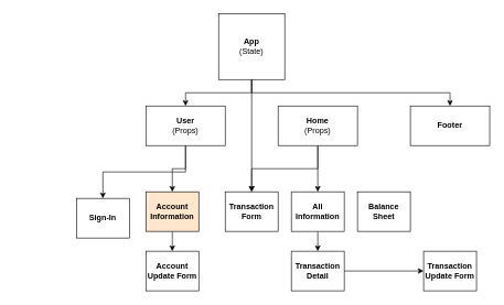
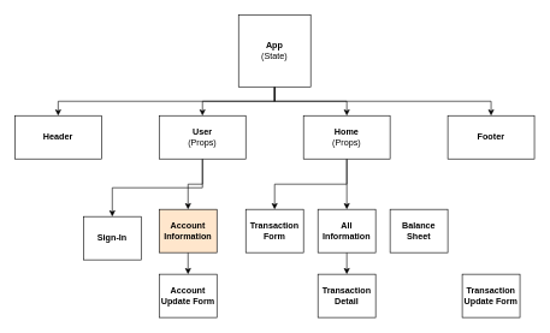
+ <mxCell id="2" style="edgeStyle=orthogonalEdgeStyle;rounded=0;orthogonalLoop=1;jettySize=auto;html=1;exitX=0.5;exitY=1;exitDx=0;exitDy=0;entryX=0.5;entryY=0;entryDx=0;entryDy=0;" edge="1" parent="1" source="6" target="7"><mxGeometry relative="1" as="geometry" /></mxCell>
+ <mxCell id="7" value="&lt;b&gt;Header&lt;/b&gt;" style="rounded=0;whiteSpace=wrap;html=1;" vertex="1" parent="1"><mxGeometry x="20" y="160" width="120" height="60" as="geometry" /></mxCell>
- <mxCell id="4" style="edgeStyle=orthogonalEdgeStyle;rounded=0;orthogonalLoop=1;jettySize=auto;html=1;exitX=0.5;exitY=1;exitDx=0;exitDy=0;" edge="1" parent="1" source="6" target="18"><mxGeometry relative="1" as="geometry" /></mxCell>
+ <mxCell id="4" style="edgeStyle=orthogonalEdgeStyle;rounded=0;orthogonalLoop=1;jettySize=auto;html=1;exitX=0.5;exitY=1;exitDx=0;exitDy=0;entryX=0.5;entryY=0;entryDx=0;entryDy=0;" edge="1" parent="1" source="6" target="13"><mxGeometry relative="1" as="geometry" /></mxCell>
- <mxCell id="22" style="edgeStyle=orthogonalEdgeStyle;rounded=0;orthogonalLoop=1;jettySize=auto;html=1;exitX=1;exitY=0.5;exitDx=0;exitDy=0;entryX=0;entryY=0.5;entryDx=0;entryDy=0;" edge="1" parent="1" source="23" target="25"><mxGeometry relative="1" as="geometry" /></mxCell>
